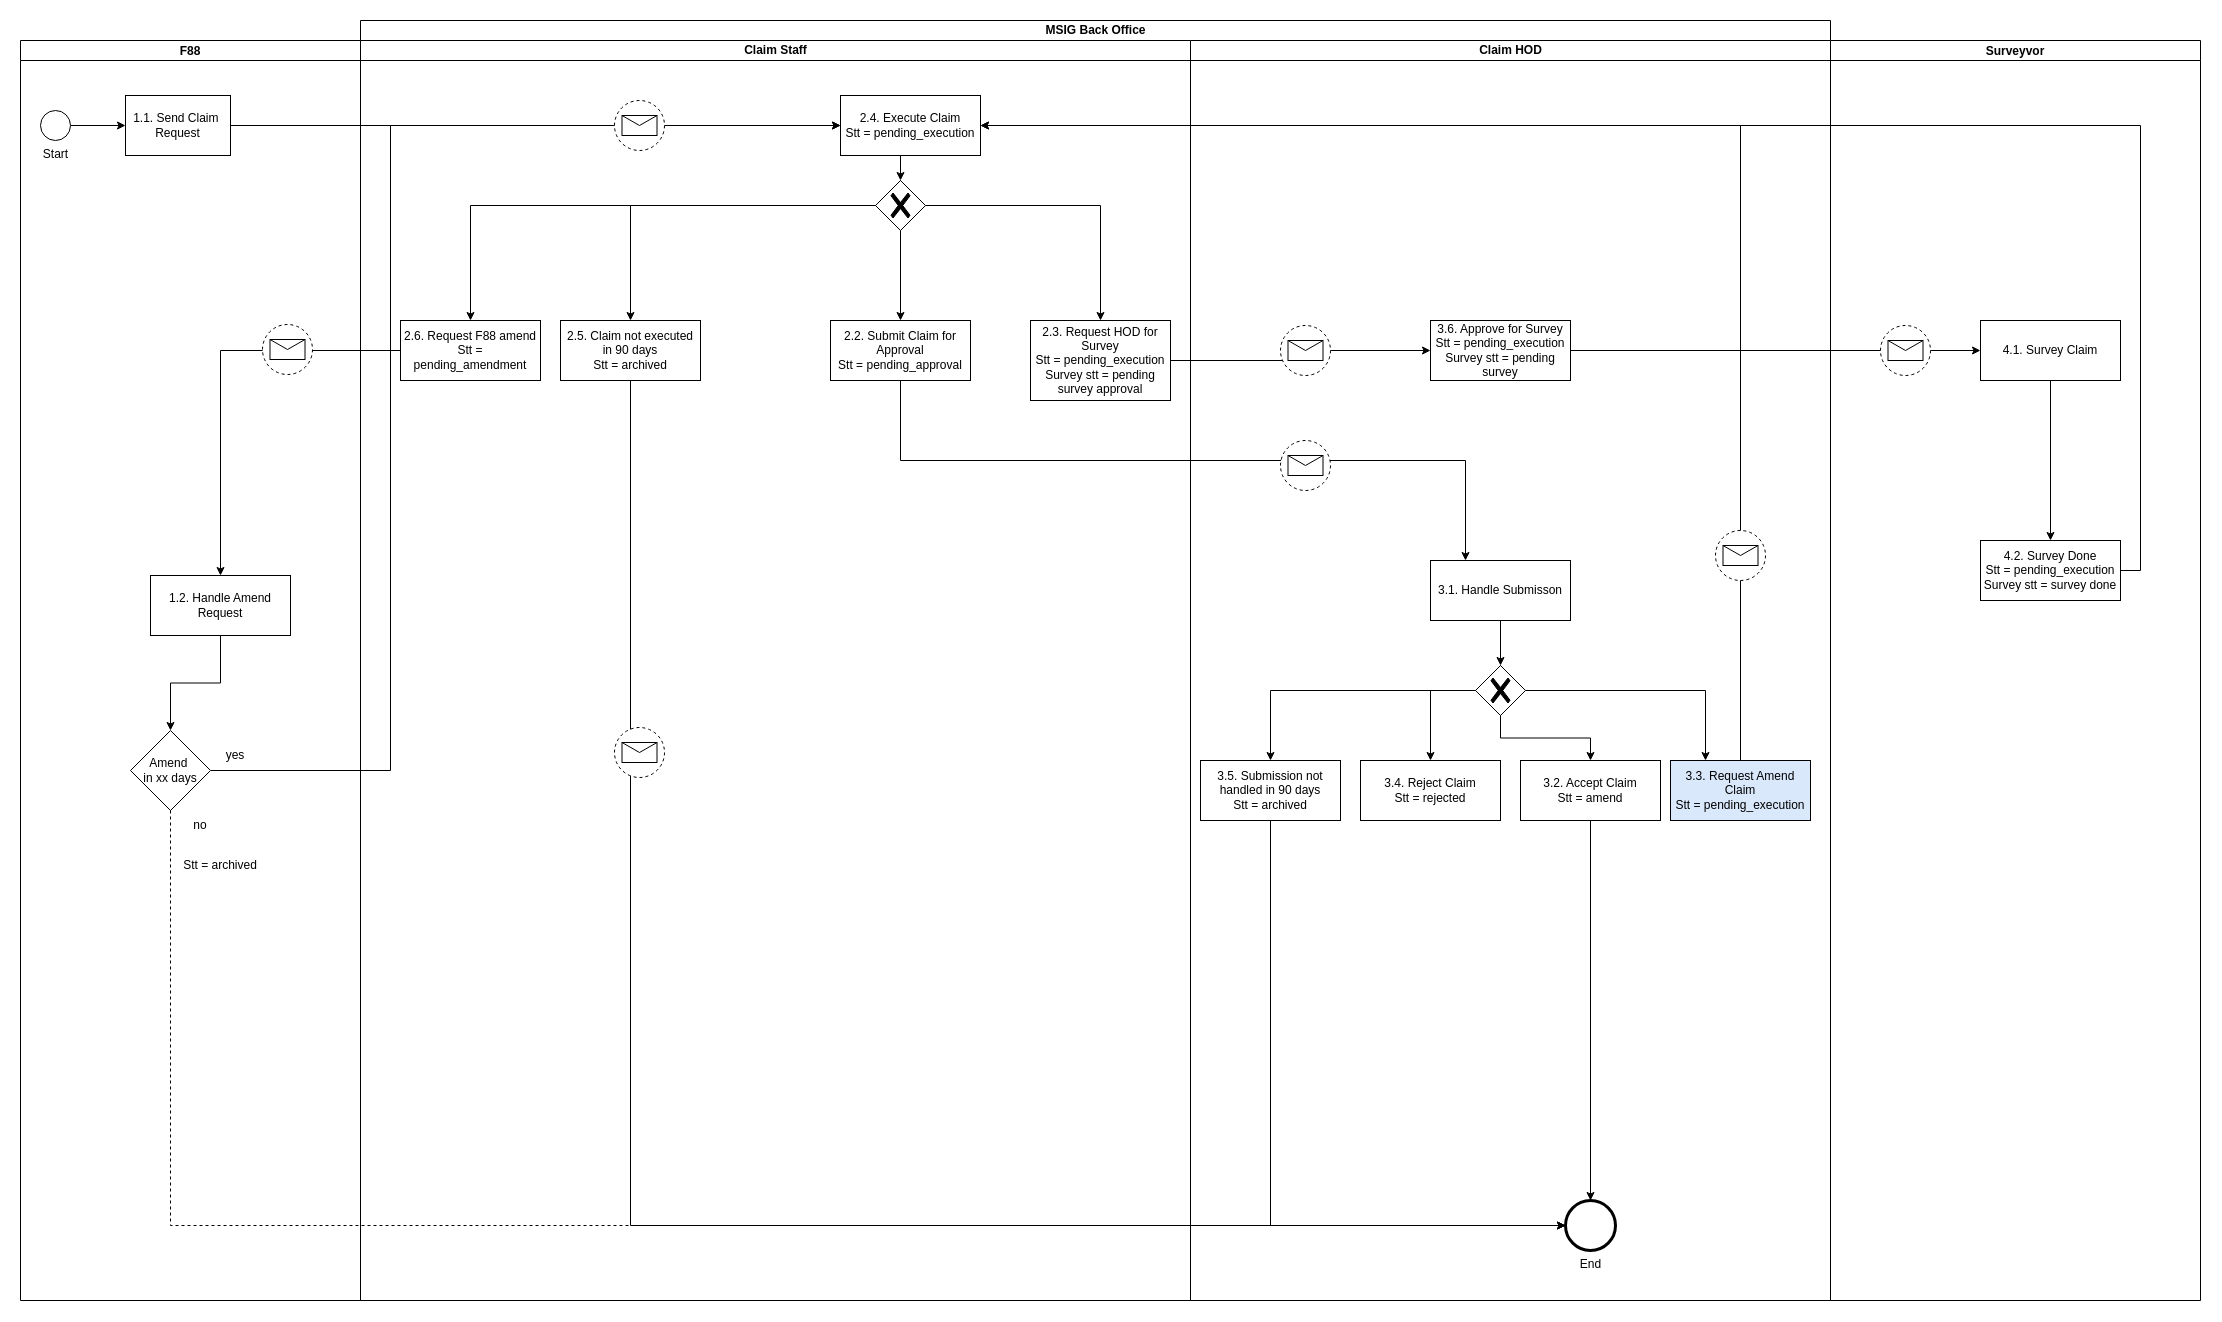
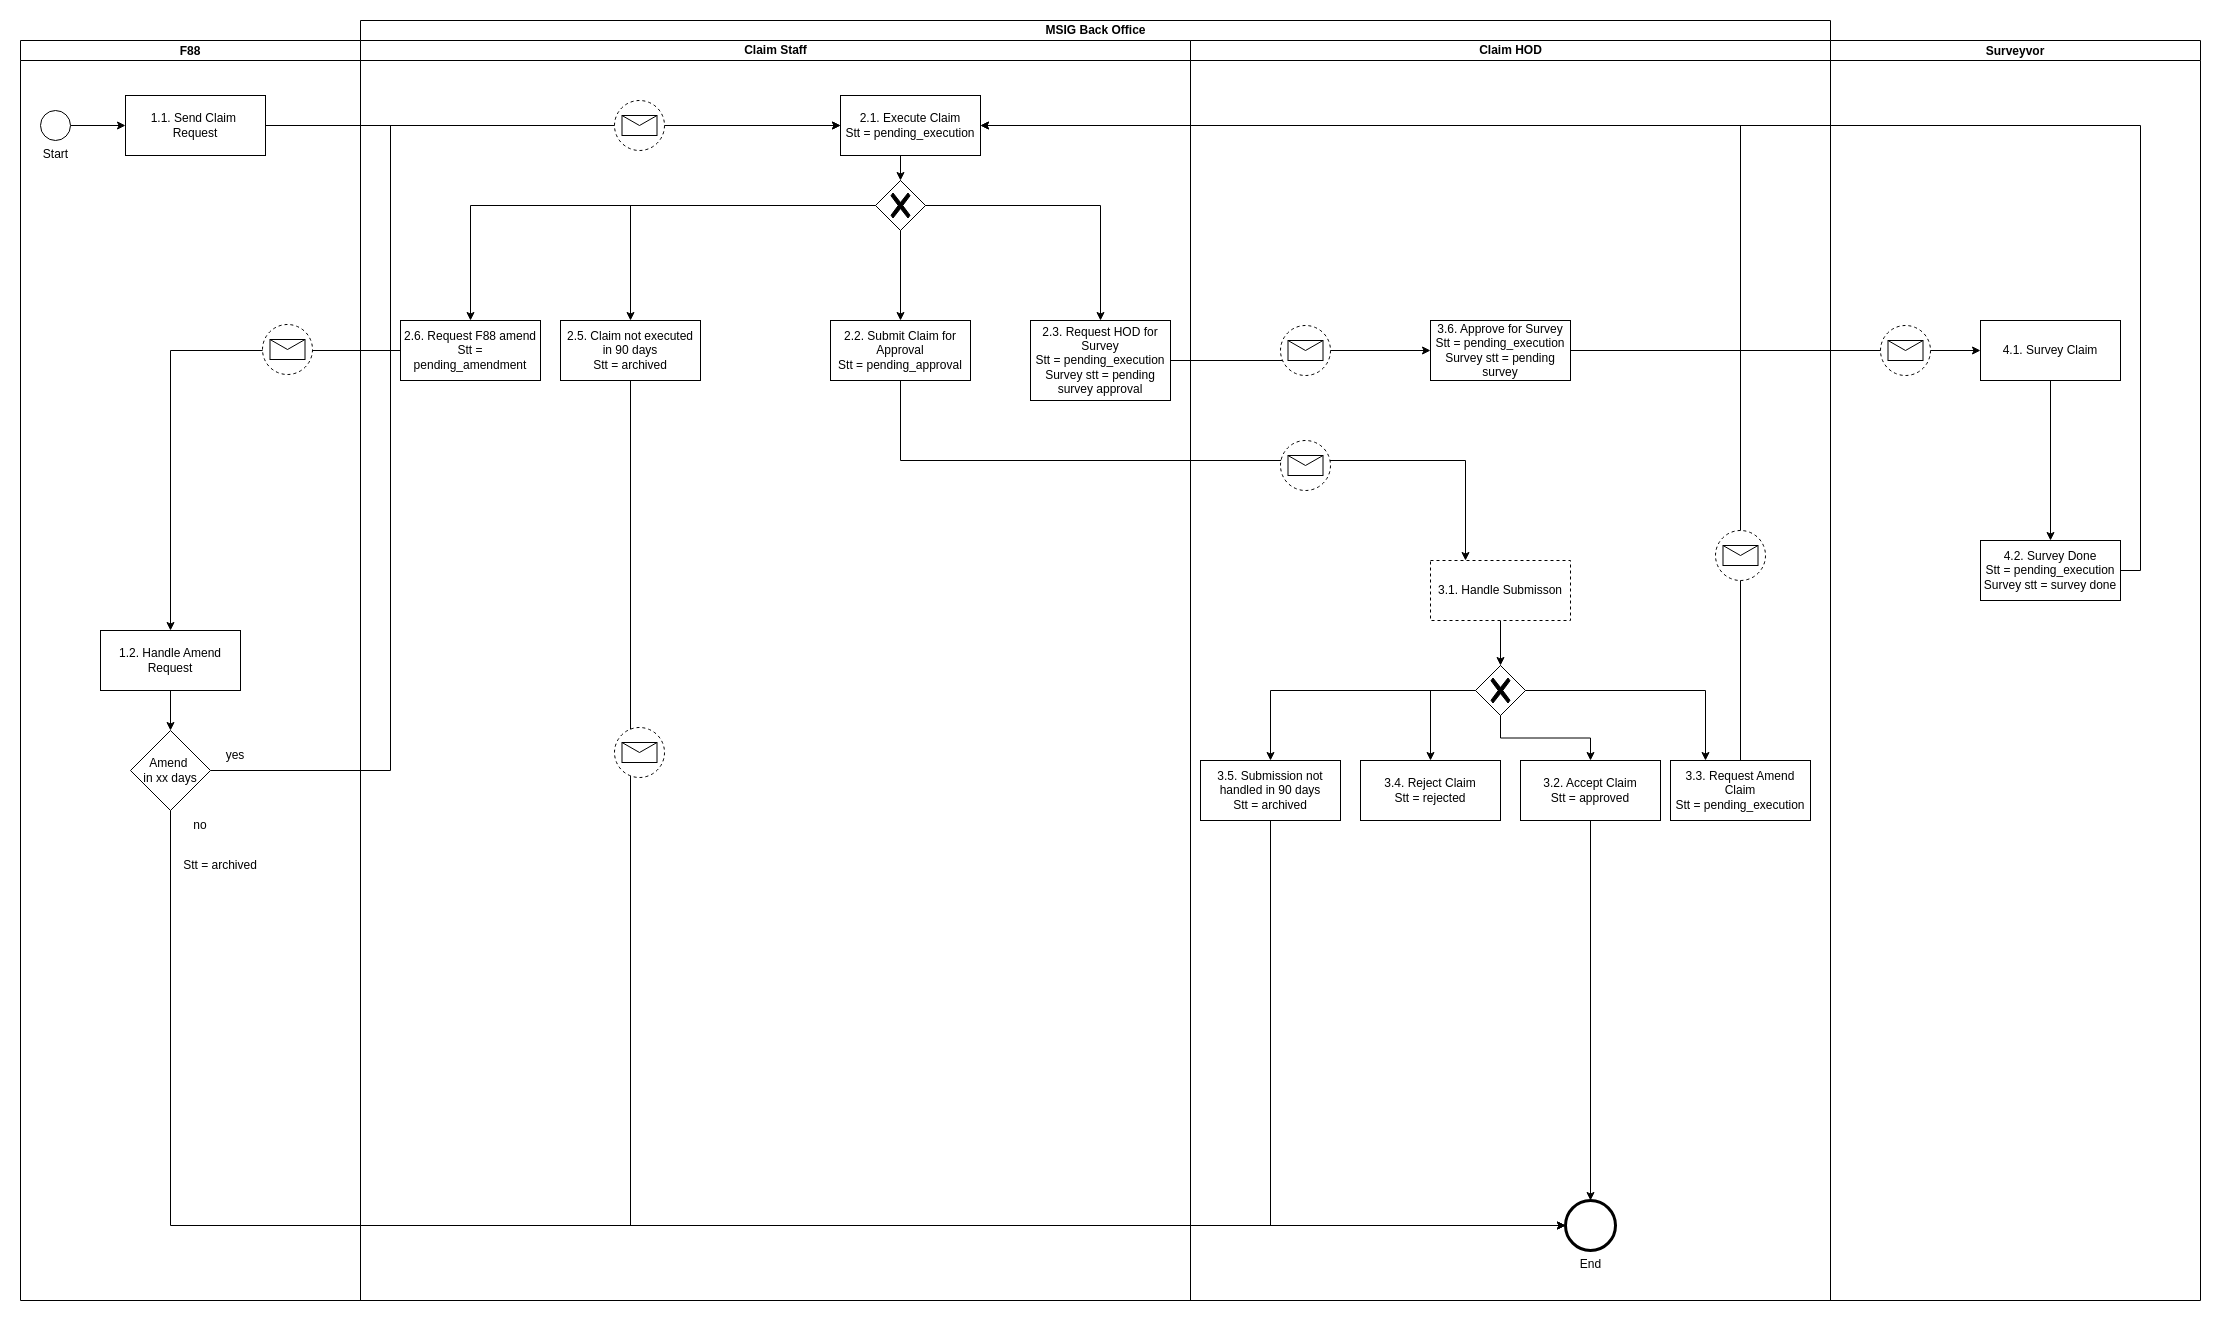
- <mxCell id="49" value="1.1. Send Claim&amp;nbsp;&lt;br&gt;Request" style="rounded=0;whiteSpace=wrap;html=1;" parent="46" vertex="1"><mxGeometry x="105" y="55" width="105" height="60" as="geometry" /></mxCell>
+ <mxCell id="49" value="1.1. Send Claim&amp;nbsp;&lt;br&gt;Request" style="rounded=0;whiteSpace=wrap;html=1;" parent="46" vertex="1"><mxGeometry x="105" y="55" width="140" height="60" as="geometry" /></mxCell>
- <mxCell id="12" value="2.4. Execute Claim&lt;br&gt;Stt = pending_execution" style="rounded=0;whiteSpace=wrap;html=1;" parent="10" vertex="1"><mxGeometry x="480" y="55" width="140" height="60" as="geometry" /></mxCell>
+ <mxCell id="12" value="2.1. Execute Claim&lt;br&gt;Stt = pending_execution" style="rounded=0;whiteSpace=wrap;html=1;" parent="10" vertex="1"><mxGeometry x="480" y="55" width="140" height="60" as="geometry" /></mxCell>
- <mxCell id="29" value="3.1. Handle Submisson" style="rounded=0;whiteSpace=wrap;html=1;" parent="26" vertex="1"><mxGeometry x="240" y="520" width="140" height="60" as="geometry" /></mxCell>
+ <mxCell id="29" value="3.1. Handle Submisson" style="rounded=0;whiteSpace=wrap;html=1;dashed=1;" parent="26" vertex="1"><mxGeometry x="240" y="520" width="140" height="60" as="geometry" /></mxCell>
- <mxCell id="51" value="1.2. Handle Amend Request" style="rounded=0;whiteSpace=wrap;html=1;" parent="46" vertex="1"><mxGeometry x="130" y="535" width="140" height="60" as="geometry" /></mxCell>
+ <mxCell id="51" value="1.2. Handle Amend Request" style="rounded=0;whiteSpace=wrap;html=1;" parent="46" vertex="1"><mxGeometry x="80" y="590" width="140" height="60" as="geometry" /></mxCell>
- <mxCell id="38" value="3.2. Accept Claim&lt;br&gt;Stt = amend" style="rounded=0;whiteSpace=wrap;html=1;" parent="26" vertex="1"><mxGeometry x="330" y="720" width="140" height="60" as="geometry" /></mxCell>
+ <mxCell id="38" value="3.2. Accept Claim&lt;br&gt;Stt = approved" style="rounded=0;whiteSpace=wrap;html=1;" parent="26" vertex="1"><mxGeometry x="330" y="720" width="140" height="60" as="geometry" /></mxCell>
- <mxCell id="40" value="3.3. Request Amend&lt;br&gt;Claim&lt;br&gt;Stt = pending_execution" style="rounded=0;whiteSpace=wrap;html=1;fillColor=#dae8fc;" parent="26" vertex="1"><mxGeometry x="480" y="720" width="140" height="60" as="geometry" /></mxCell>
+ <mxCell id="40" value="3.3. Request Amend&lt;br&gt;Claim&lt;br&gt;Stt = pending_execution" style="rounded=0;whiteSpace=wrap;html=1;" parent="26" vertex="1"><mxGeometry x="480" y="720" width="140" height="60" as="geometry" /></mxCell>
- <mxCell id="63" style="edgeStyle=orthogonalEdgeStyle;rounded=0;orthogonalLoop=1;jettySize=auto;html=1;exitX=0.5;exitY=1;exitDx=0;exitDy=0;entryX=0;entryY=0.5;entryDx=0;entryDy=0;entryPerimeter=0;dashed=1;" parent="1" source="52" target="41" edge="1"><mxGeometry relative="1" as="geometry" /></mxCell>
+ <mxCell id="63" style="edgeStyle=orthogonalEdgeStyle;rounded=0;orthogonalLoop=1;jettySize=auto;html=1;exitX=0.5;exitY=1;exitDx=0;exitDy=0;entryX=0;entryY=0.5;entryDx=0;entryDy=0;entryPerimeter=0;" parent="1" source="52" target="41" edge="1"><mxGeometry relative="1" as="geometry" /></mxCell>
